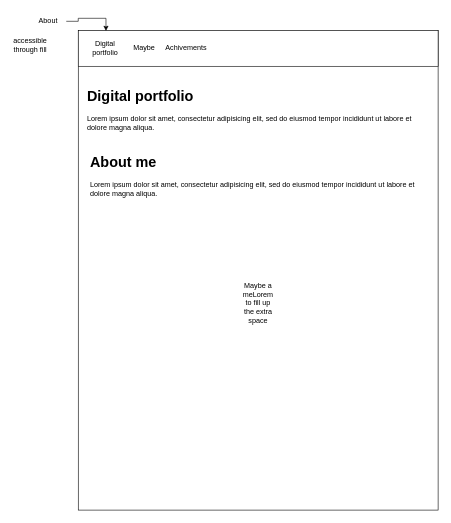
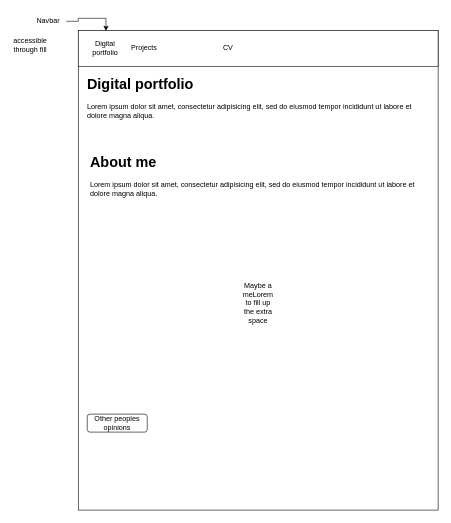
- <mxCell id="4" value="About" style="text;html=1;align=center;verticalAlign=middle;whiteSpace=wrap;rounded=0;" vertex="1" parent="1"><mxGeometry x="50" y="20" width="60" height="30" as="geometry" /></mxCell>
+ <mxCell id="4" value="Navbar" style="text;html=1;align=center;verticalAlign=middle;whiteSpace=wrap;rounded=0;" vertex="1" parent="1"><mxGeometry x="50" y="20" width="60" height="30" as="geometry" /></mxCell>
- <mxCell id="7" value="Maybe" style="text;html=1;align=center;verticalAlign=middle;whiteSpace=wrap;rounded=0;" vertex="1" parent="1"><mxGeometry x="210" y="65" width="60" height="30" as="geometry" /></mxCell>
+ <mxCell id="7" value="Projects" style="text;html=1;align=center;verticalAlign=middle;whiteSpace=wrap;rounded=0;" vertex="1" parent="1"><mxGeometry x="210" y="65" width="60" height="30" as="geometry" /></mxCell>
- <mxCell id="10" value="Achivements" style="text;html=1;align=center;verticalAlign=middle;whiteSpace=wrap;rounded=0;" vertex="1" parent="1"><mxGeometry x="280" y="65" width="60" height="30" as="geometry" /></mxCell>
+ <mxCell id="13" value="CV" style="text;html=1;align=center;verticalAlign=middle;whiteSpace=wrap;rounded=0;" vertex="1" parent="1"><mxGeometry x="350" y="65" width="60" height="30" as="geometry" /></mxCell>
- <mxCell id="8" value="&lt;h1&gt;Digital portfolio&lt;/h1&gt;&lt;p&gt;Lorem ipsum dolor sit amet, consectetur adipisicing elit, sed do eiusmod tempor incididunt ut labore et dolore magna aliqua.&lt;/p&gt;" style="text;html=1;spacing=5;spacingTop=-20;whiteSpace=wrap;overflow=hidden;rounded=0;" vertex="1" parent="1"><mxGeometry x="140" y="140" width="580" height="80" as="geometry" /></mxCell>
+ <mxCell id="8" value="&lt;h1&gt;Digital portfolio&lt;/h1&gt;&lt;p&gt;Lorem ipsum dolor sit amet, consectetur adipisicing elit, sed do eiusmod tempor incididunt ut labore et dolore magna aliqua.&lt;/p&gt;" style="text;html=1;spacing=5;spacingTop=-20;whiteSpace=wrap;overflow=hidden;rounded=0;" vertex="1" parent="1"><mxGeometry x="140" y="120" width="580" height="80" as="geometry" /></mxCell>
+ <mxCell id="14" value="Other peoples opinions" style="rounded=1;whiteSpace=wrap;html=1;" vertex="1" parent="1"><mxGeometry x="145" y="690" width="100" height="30" as="geometry" /></mxCell>
